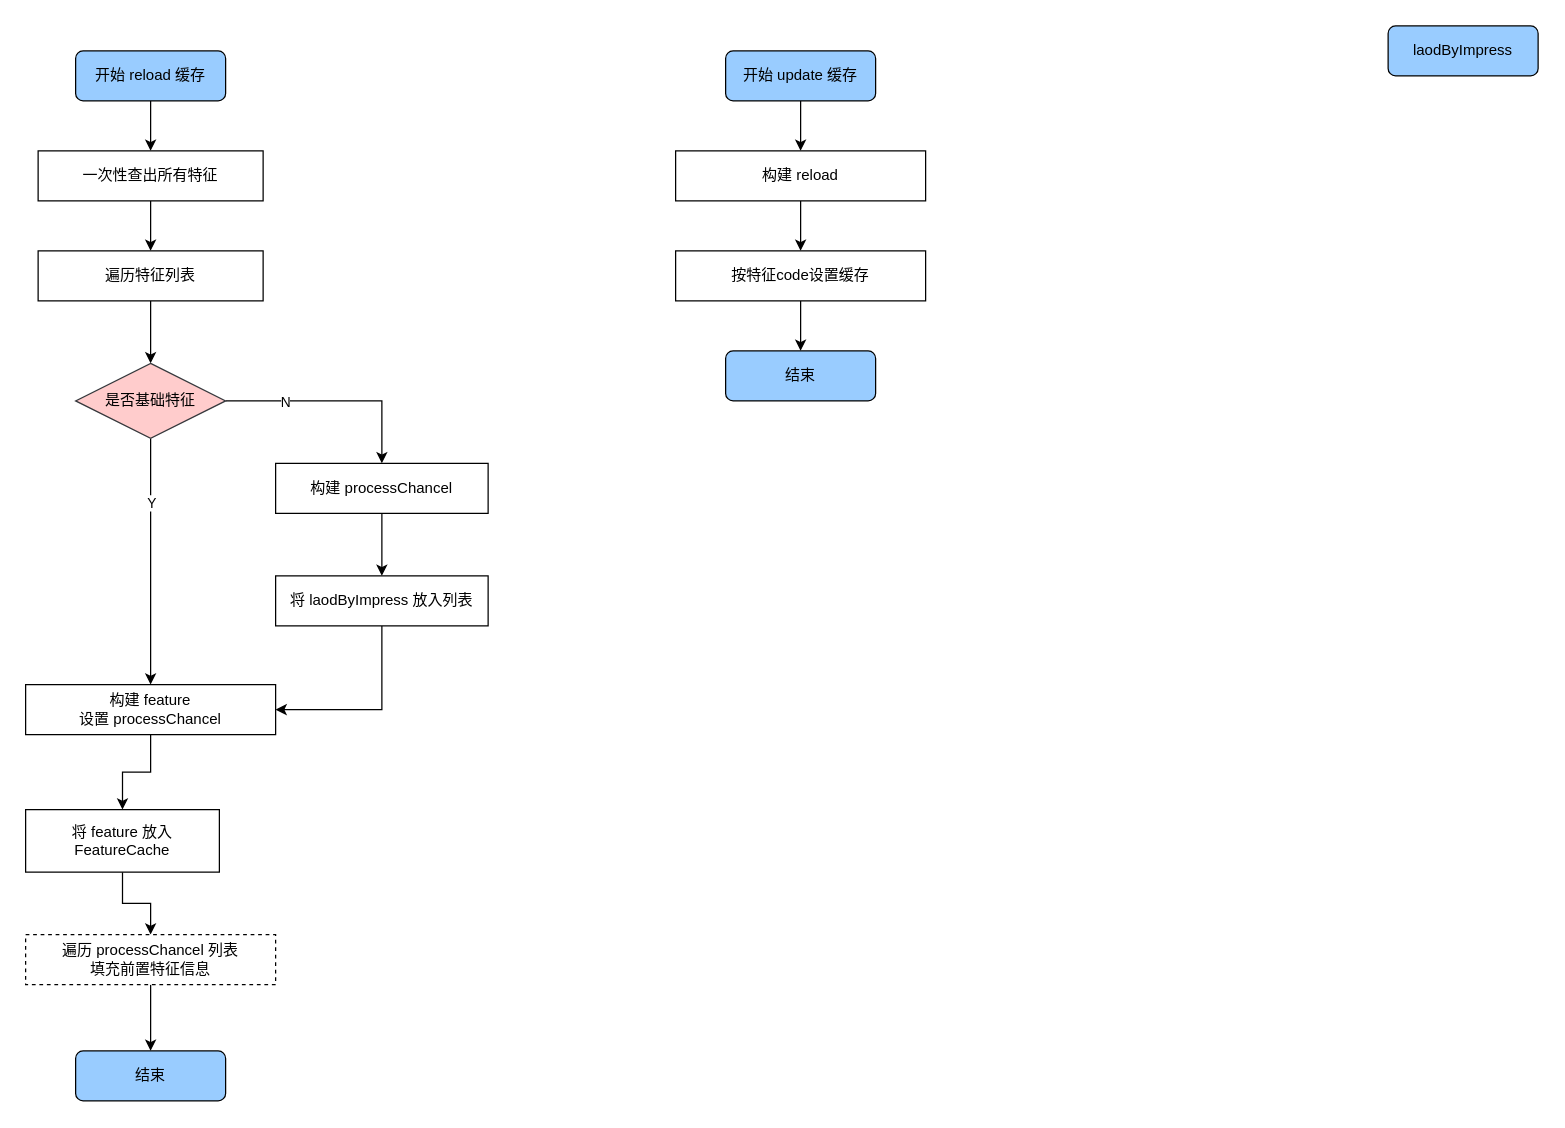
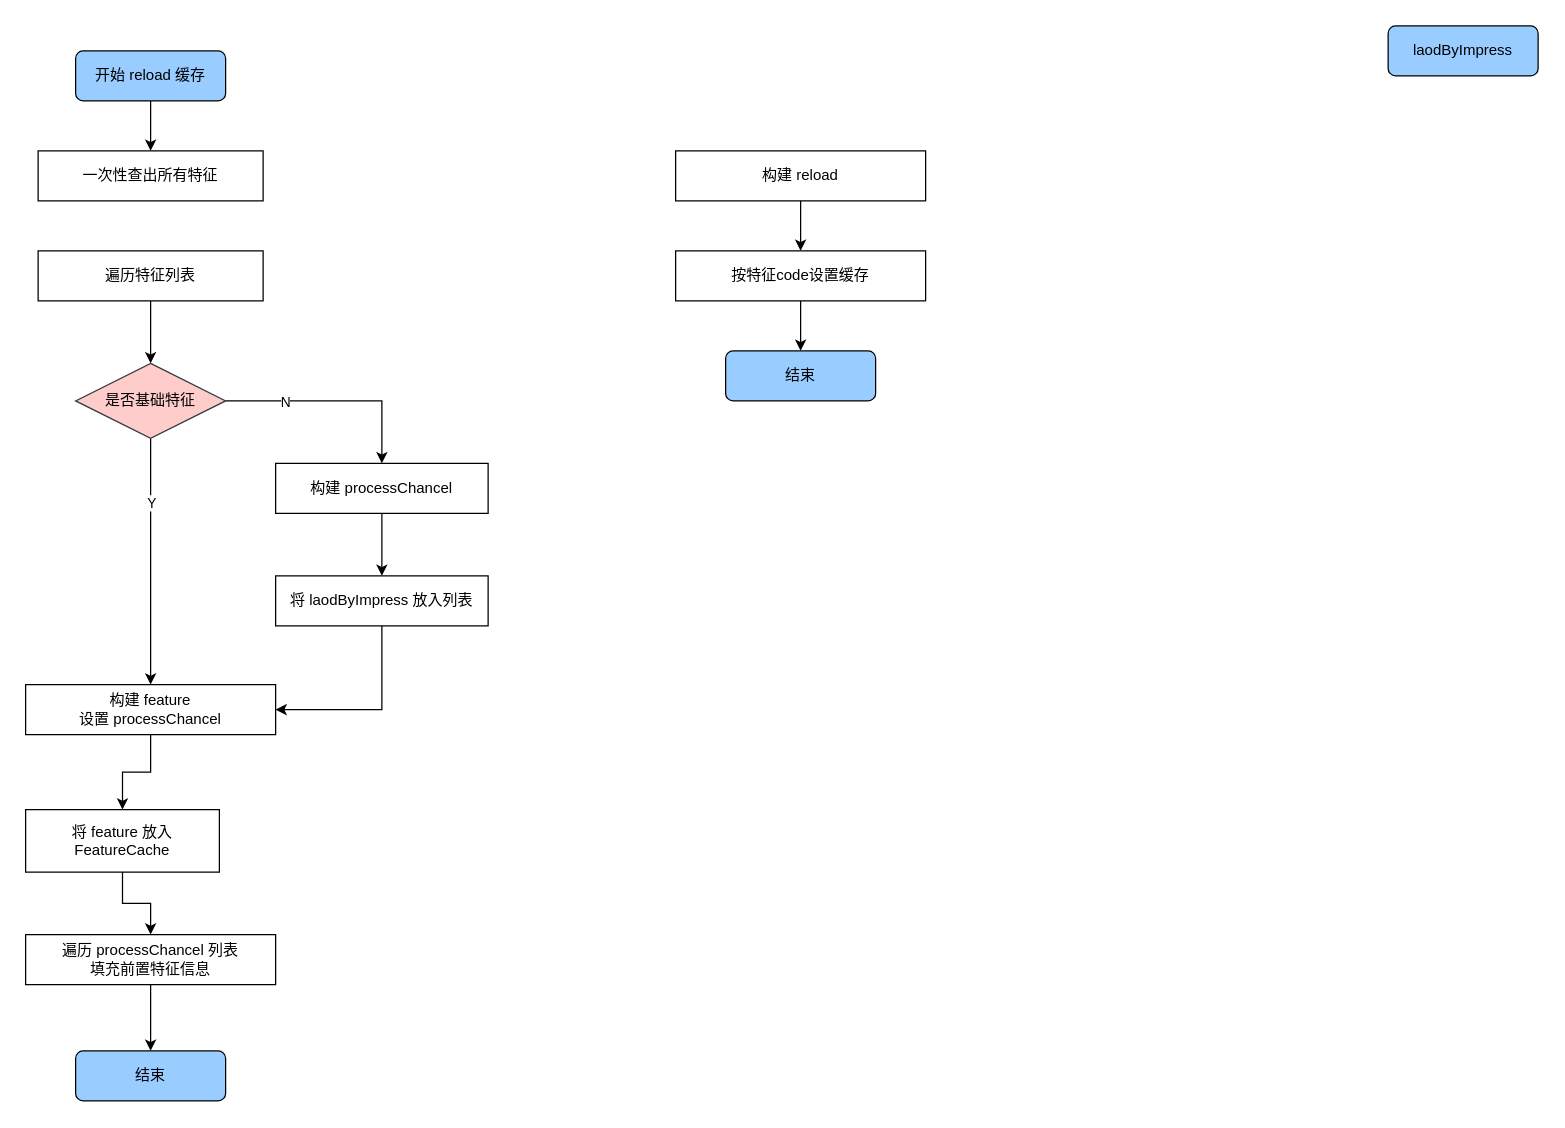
- <mxCell id="25" value="开始 update 缓存" style="rounded=1;whiteSpace=wrap;html=1;fillColor=#99CCFF;" vertex="1" parent="1"><mxGeometry x="580" y="40" width="120" height="40" as="geometry" /></mxCell>
- <mxCell id="24" style="edgeStyle=orthogonalEdgeStyle;rounded=0;orthogonalLoop=1;jettySize=auto;html=1;exitX=0.5;exitY=1;exitDx=0;exitDy=0;entryX=0.5;entryY=0;entryDx=0;entryDy=0;" edge="1" parent="1" source="25" target="27"><mxGeometry relative="1" as="geometry" /></mxCell>
- <mxCell id="4" style="edgeStyle=orthogonalEdgeStyle;rounded=0;orthogonalLoop=1;jettySize=auto;html=1;exitX=0.5;exitY=1;exitDx=0;exitDy=0;" edge="1" parent="1" source="5" target="7"><mxGeometry relative="1" as="geometry" /></mxCell>
- <mxCell id="20" value="遍历 processChancel 列表&lt;div&gt;填充前置特征信息&lt;/div&gt;" style="rounded=0;whiteSpace=wrap;html=1;dashed=1;" vertex="1" parent="1"><mxGeometry x="20" y="747" width="200" height="40" as="geometry" /></mxCell>
+ <mxCell id="20" value="遍历 processChancel 列表&lt;div&gt;填充前置特征信息&lt;/div&gt;" style="rounded=0;whiteSpace=wrap;html=1;" vertex="1" parent="1"><mxGeometry x="20" y="747" width="200" height="40" as="geometry" /></mxCell>
